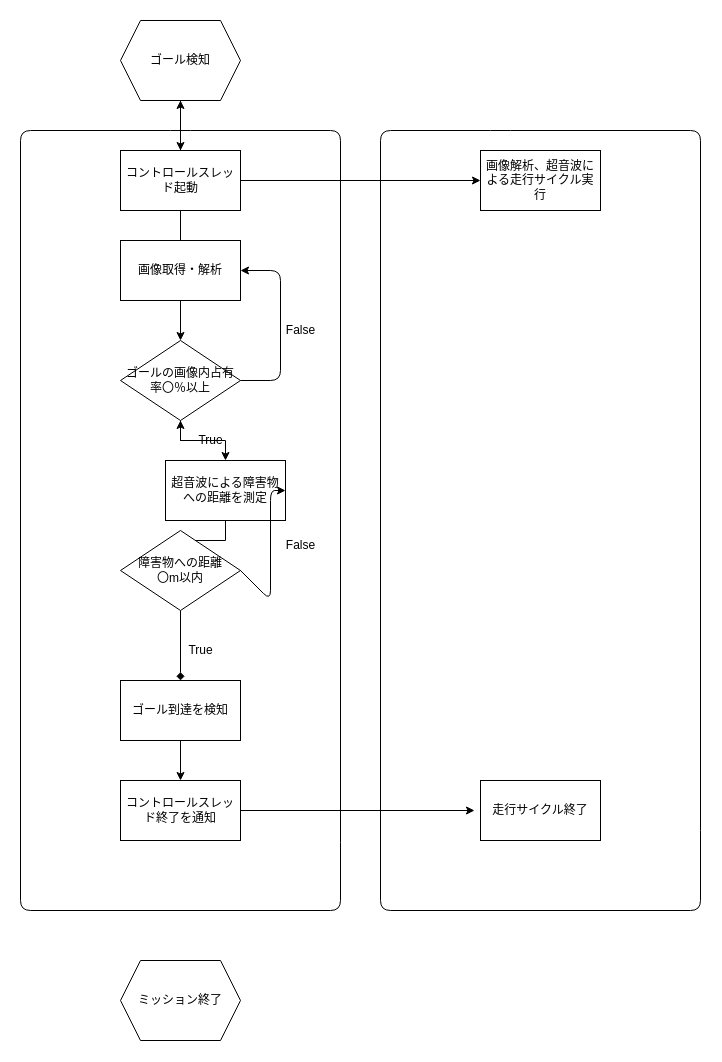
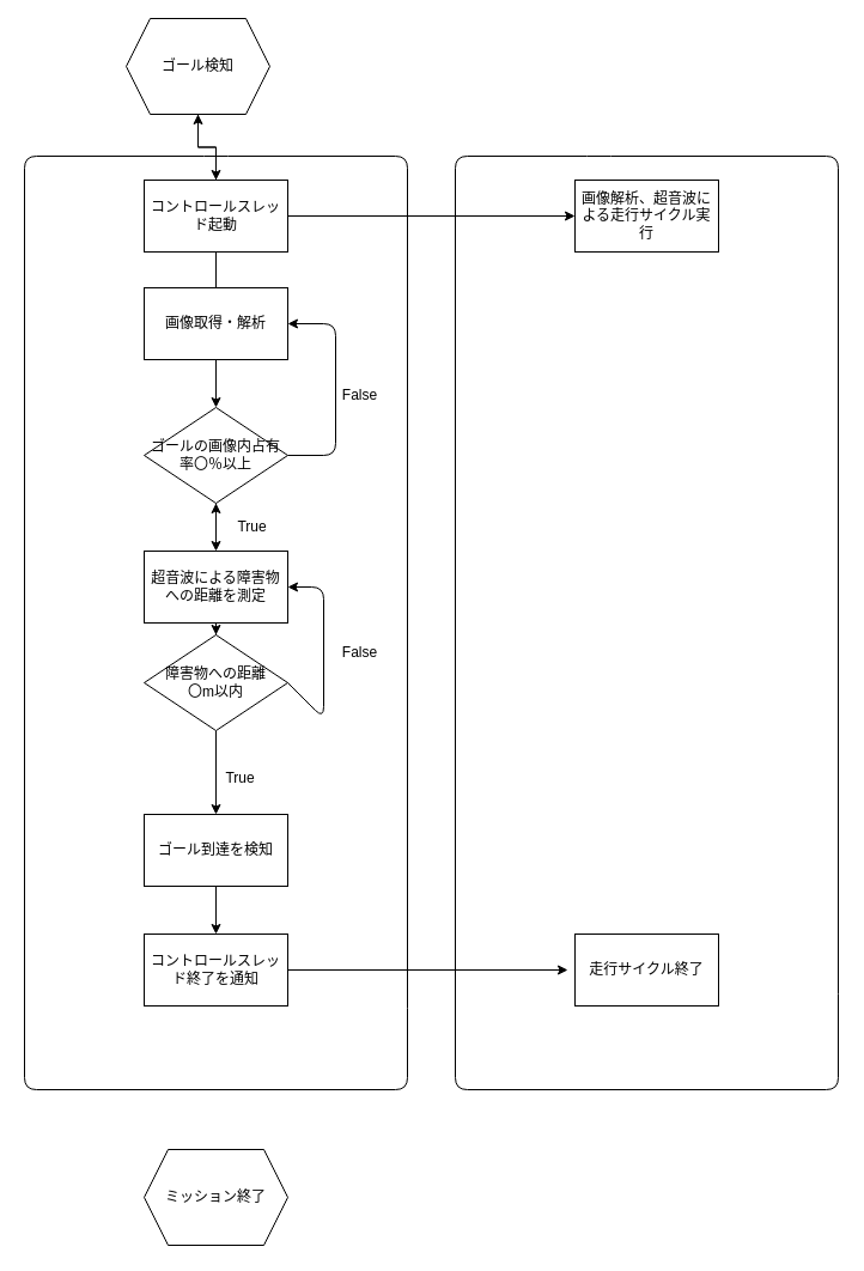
- <mxCell id="3" value="ゴール検知" style="shape=hexagon;perimeter=hexagonPerimeter2;whiteSpace=wrap;html=1;fixedSize=1;" vertex="1" parent="1"><mxGeometry x="120" y="20" width="120" height="80" as="geometry" /></mxCell>
+ <mxCell id="3" value="ゴール検知" style="shape=hexagon;perimeter=hexagonPerimeter2;whiteSpace=wrap;html=1;fixedSize=1;" vertex="1" parent="1"><mxGeometry x="105" y="15" width="120" height="80" as="geometry" /></mxCell>
- <mxCell id="5" value="超音波による障害物への距離を測定" style="whiteSpace=wrap;html=1;" vertex="1" parent="1"><mxGeometry x="165" y="460" width="120" height="60" as="geometry" /></mxCell>
+ <mxCell id="5" value="超音波による障害物への距離を測定" style="whiteSpace=wrap;html=1;" vertex="1" parent="1"><mxGeometry x="120" y="460" width="120" height="60" as="geometry" /></mxCell>
- <mxCell id="21" value="" style="edgeStyle=orthogonalEdgeStyle;rounded=0;orthogonalLoop=1;jettySize=auto;html=1;endArrow=diamond;" edge="1" parent="1" source="22" target="24"><mxGeometry relative="1" as="geometry" /></mxCell>
+ <mxCell id="21" value="" style="edgeStyle=orthogonalEdgeStyle;rounded=0;orthogonalLoop=1;jettySize=auto;html=1;" edge="1" parent="1" source="22" target="24"><mxGeometry relative="1" as="geometry" /></mxCell>
